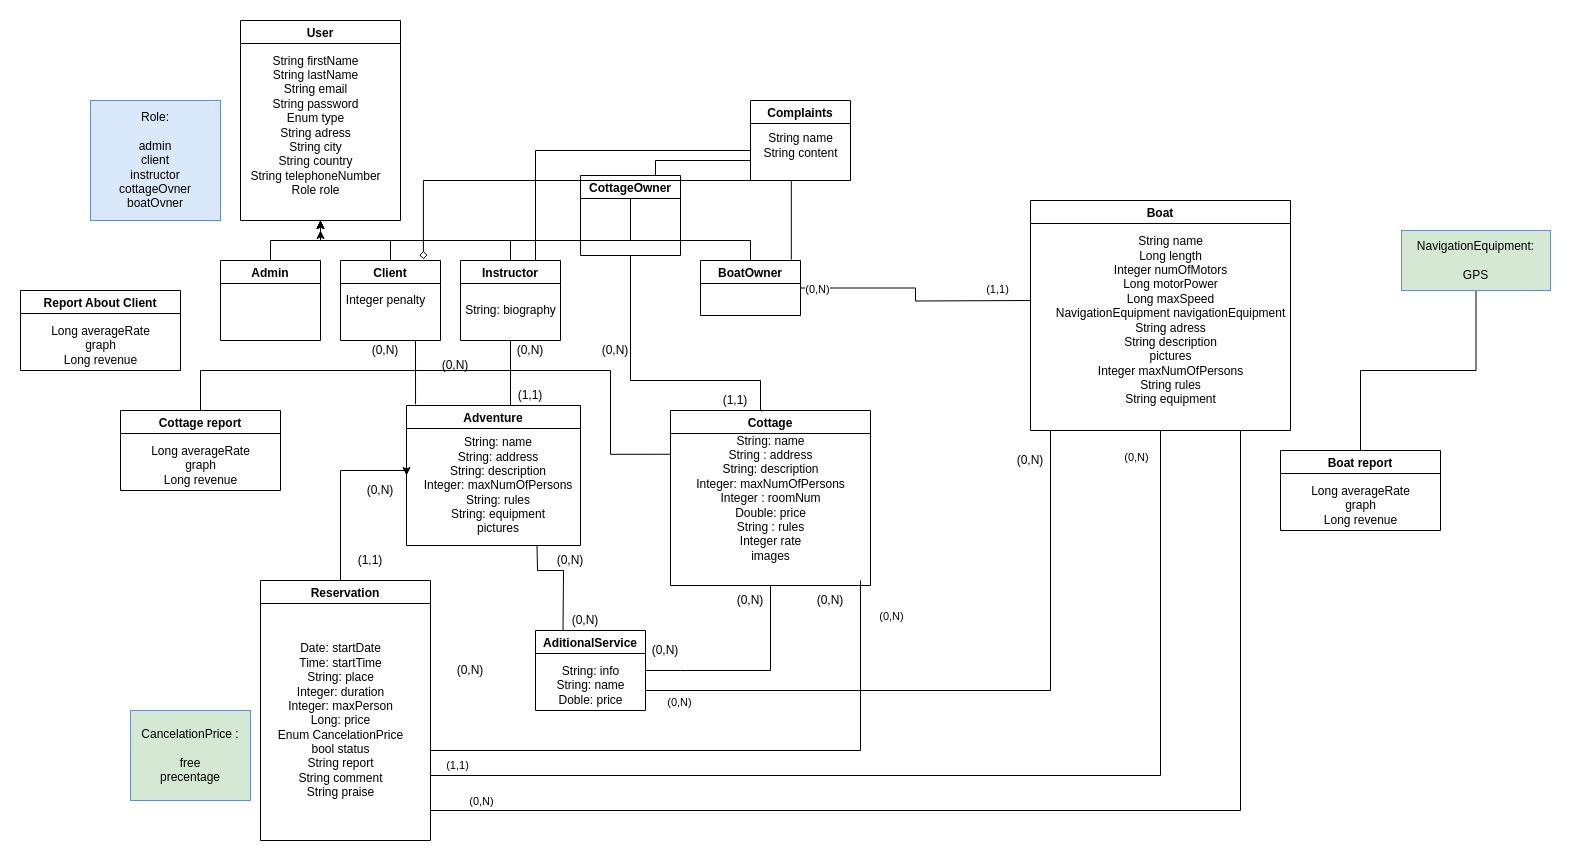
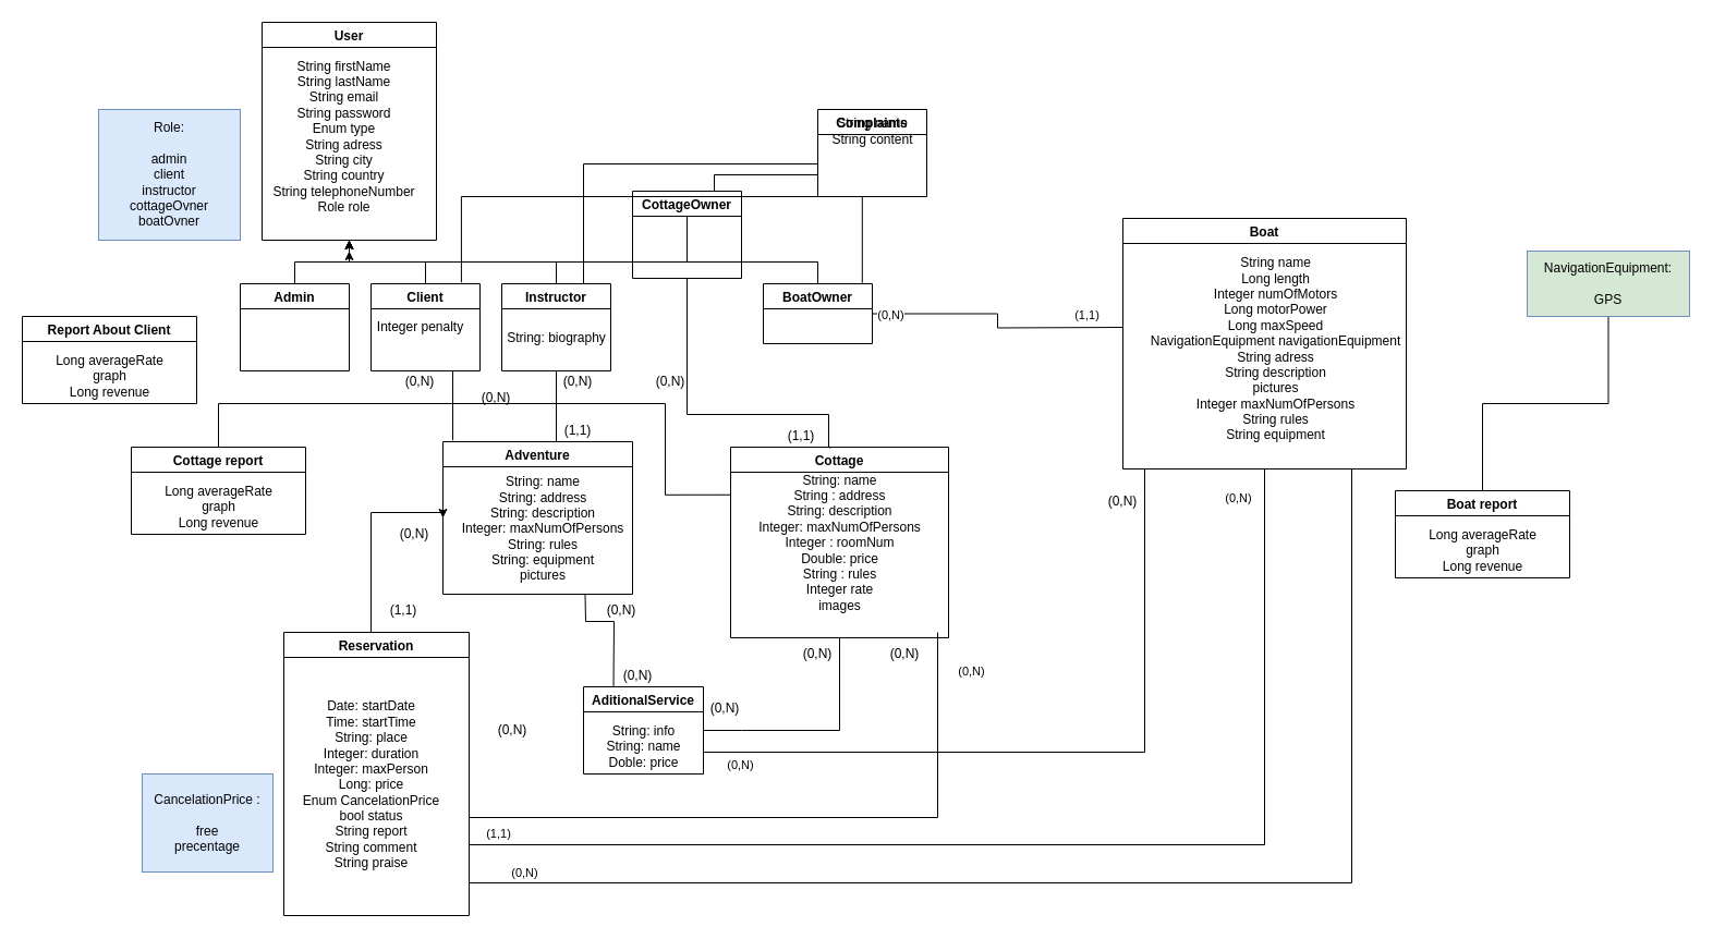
- <mxCell id="60" value="String name&lt;br&gt;String content" style="text;html=1;align=center;verticalAlign=middle;resizable=0;points=[];autosize=1;strokeColor=none;fillColor=none;fontColor=#000000;" parent="59" vertex="1"><mxGeometry x="5" y="30" width="90" height="30" as="geometry" /></mxCell>
+ <mxCell id="60" value="String name&lt;br&gt;String content" style="text;html=1;align=center;verticalAlign=middle;resizable=0;points=[];autosize=1;strokeColor=none;fillColor=none;fontColor=#000000;" parent="59" vertex="1"><mxGeometry x="5" y="5" width="90" height="30" as="geometry" /></mxCell>
- <mxCell id="58" style="edgeStyle=orthogonalEdgeStyle;rounded=0;orthogonalLoop=1;jettySize=auto;html=1;entryX=0.829;entryY=-0.015;entryDx=0;entryDy=0;entryPerimeter=0;fontColor=#000000;endArrow=diamond;endFill=0;" parent="1" source="59" target="8" edge="1"><mxGeometry relative="1" as="geometry"><Array as="points"><mxPoint x="423" y="180" /></Array></mxGeometry></mxCell>
+ <mxCell id="58" style="edgeStyle=orthogonalEdgeStyle;rounded=0;orthogonalLoop=1;jettySize=auto;html=1;entryX=0.829;entryY=-0.015;entryDx=0;entryDy=0;entryPerimeter=0;fontColor=#000000;endArrow=none;endFill=0;" parent="1" source="59" target="8" edge="1"><mxGeometry relative="1" as="geometry"><Array as="points"><mxPoint x="423" y="180" /></Array></mxGeometry></mxCell>
- <mxCell id="49" value="CancelationPrice :&lt;br&gt;&amp;nbsp;&lt;br&gt;free&lt;br&gt;precentage" style="rounded=0;whiteSpace=wrap;html=1;fillColor=#d5e8d4;strokeColor=#6c8ebf;" parent="1" vertex="1"><mxGeometry x="130" y="710" width="120" height="90" as="geometry" /></mxCell>
+ <mxCell id="49" value="CancelationPrice :&lt;br&gt;&amp;nbsp;&lt;br&gt;free&lt;br&gt;precentage" style="rounded=0;whiteSpace=wrap;html=1;fillColor=#dae8fc;strokeColor=#6c8ebf;" parent="1" vertex="1"><mxGeometry x="130" y="710" width="120" height="90" as="geometry" /></mxCell>
